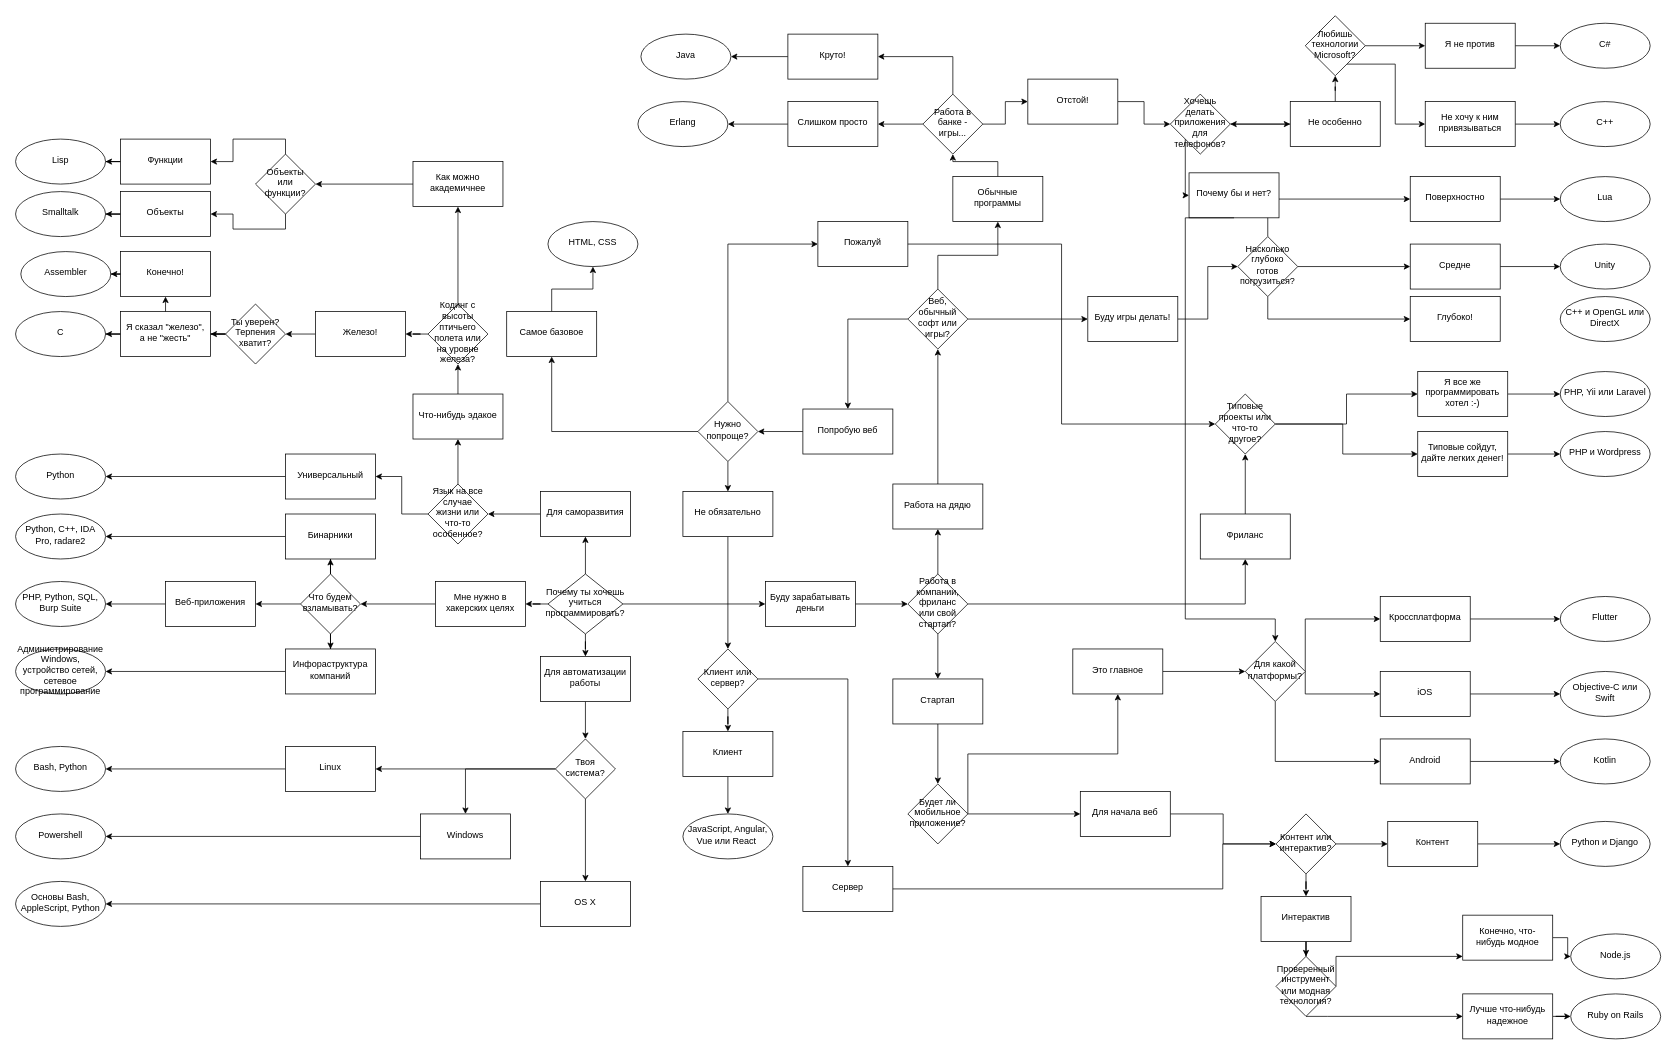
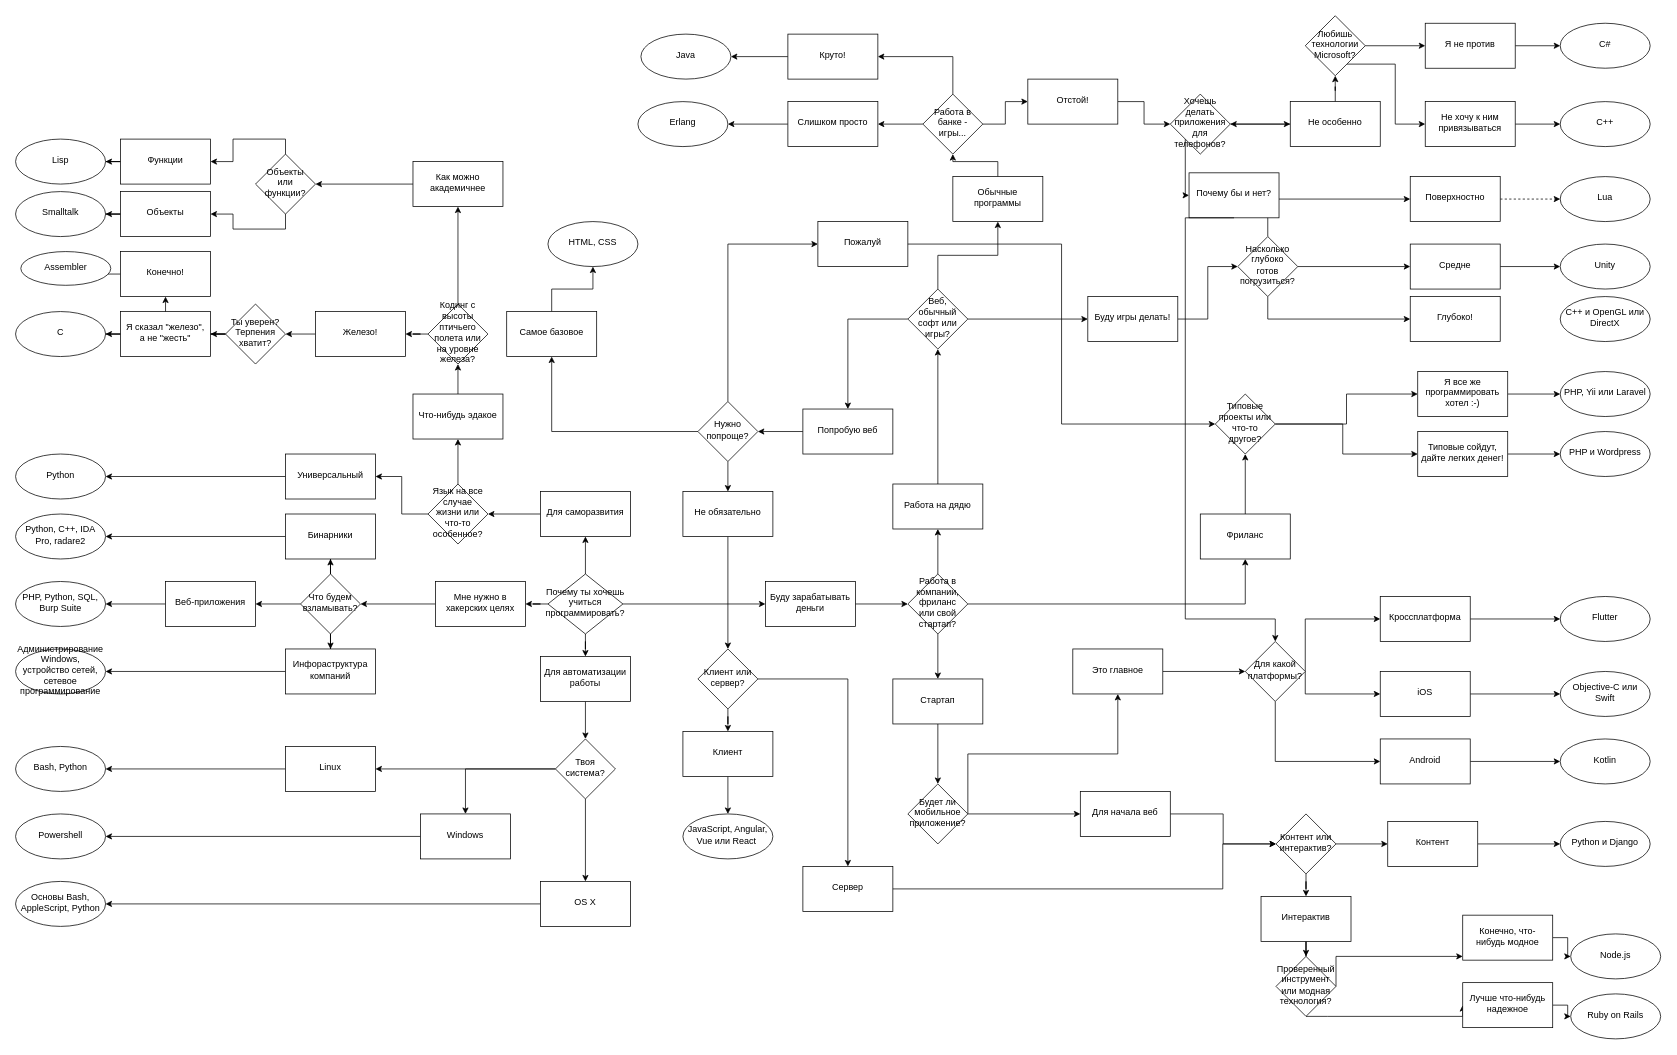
- <mxCell id="146" value="" style="edgeStyle=orthogonalEdgeStyle;rounded=0;orthogonalLoop=1;jettySize=auto;html=1;fontStyle=0" parent="1" source="147" target="148" edge="1"><mxGeometry relative="1" as="geometry" /></mxCell>
+ <mxCell id="146" value="" style="edgeStyle=orthogonalEdgeStyle;rounded=0;orthogonalLoop=1;jettySize=auto;html=1;fontStyle=0;dashed=1;" parent="1" source="147" target="148" edge="1"><mxGeometry relative="1" as="geometry" /></mxCell>
- <mxCell id="59" value="  Assembler" style="ellipse;whiteSpace=wrap;html=1;shadow=0;strokeWidth=1;spacing=6;spacingTop=-4;rounded=0;fontStyle=0" parent="1" vertex="1"><mxGeometry x="27" y="335" width="120" height="60" as="geometry" /></mxCell>
+ <mxCell id="59" value="  Assembler" style="ellipse;whiteSpace=wrap;html=1;shadow=0;strokeWidth=1;spacing=6;spacingTop=-4;rounded=0;fontStyle=0" parent="1" vertex="1"><mxGeometry x="27" y="335" width="120" height="45" as="geometry" /></mxCell>
- <mxCell id="119" value="   Лучше что-нибудь надежное" style="whiteSpace=wrap;html=1;shadow=0;strokeWidth=1;spacing=6;spacingTop=-4;rounded=0;fontStyle=0" parent="1" vertex="1"><mxGeometry x="1950" y="1325" width="120" height="60" as="geometry" /></mxCell>
+ <mxCell id="119" value="   Лучше что-нибудь надежное" style="whiteSpace=wrap;html=1;shadow=0;strokeWidth=1;spacing=6;spacingTop=-4;rounded=0;fontStyle=0" parent="1" vertex="1"><mxGeometry x="1950" y="1310" width="120" height="60" as="geometry" /></mxCell>
